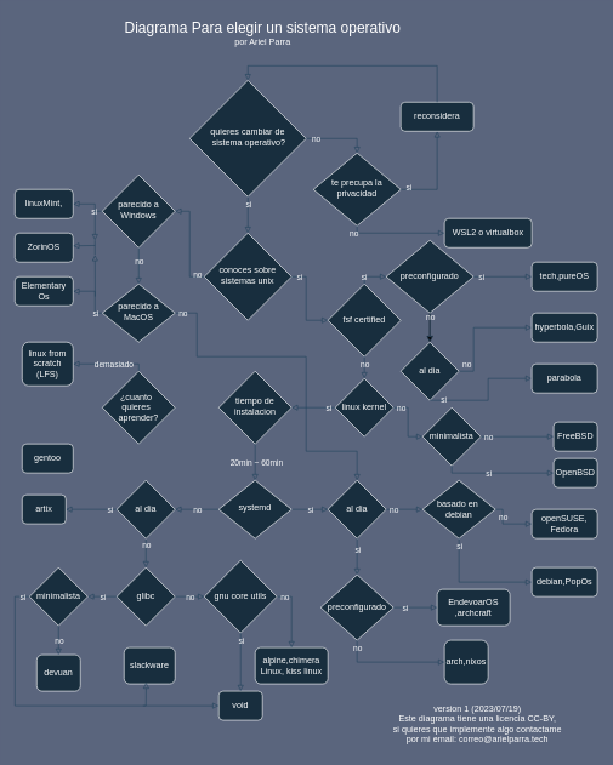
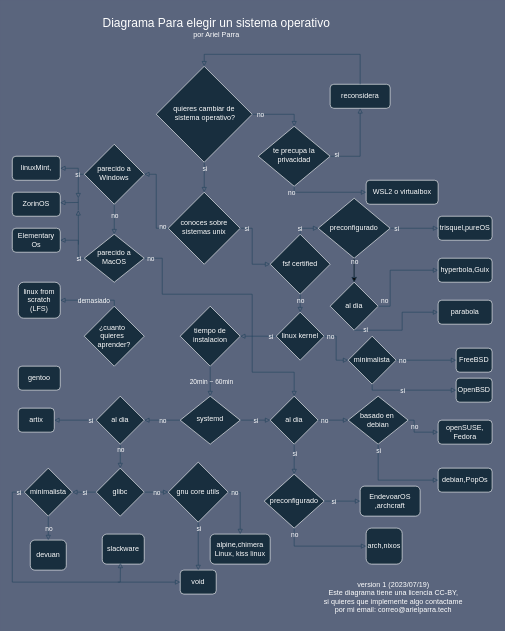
- <mxCell id="51" value="tech,pureOS" style="rounded=1;whiteSpace=wrap;html=1;fontSize=12;glass=0;strokeWidth=1;shadow=0;labelBackgroundColor=none;fillColor=#182E3E;strokeColor=#FFFFFF;fontColor=#FFFFFF;" parent="1" vertex="1"><mxGeometry x="730" y="360" width="90" height="40" as="geometry" /></mxCell>
+ <mxCell id="51" value="trisquel,pureOS" style="rounded=1;whiteSpace=wrap;html=1;fontSize=12;glass=0;strokeWidth=1;shadow=0;labelBackgroundColor=none;fillColor=#182E3E;strokeColor=#FFFFFF;fontColor=#FFFFFF;" parent="1" vertex="1"><mxGeometry x="730" y="360" width="90" height="40" as="geometry" /></mxCell>
